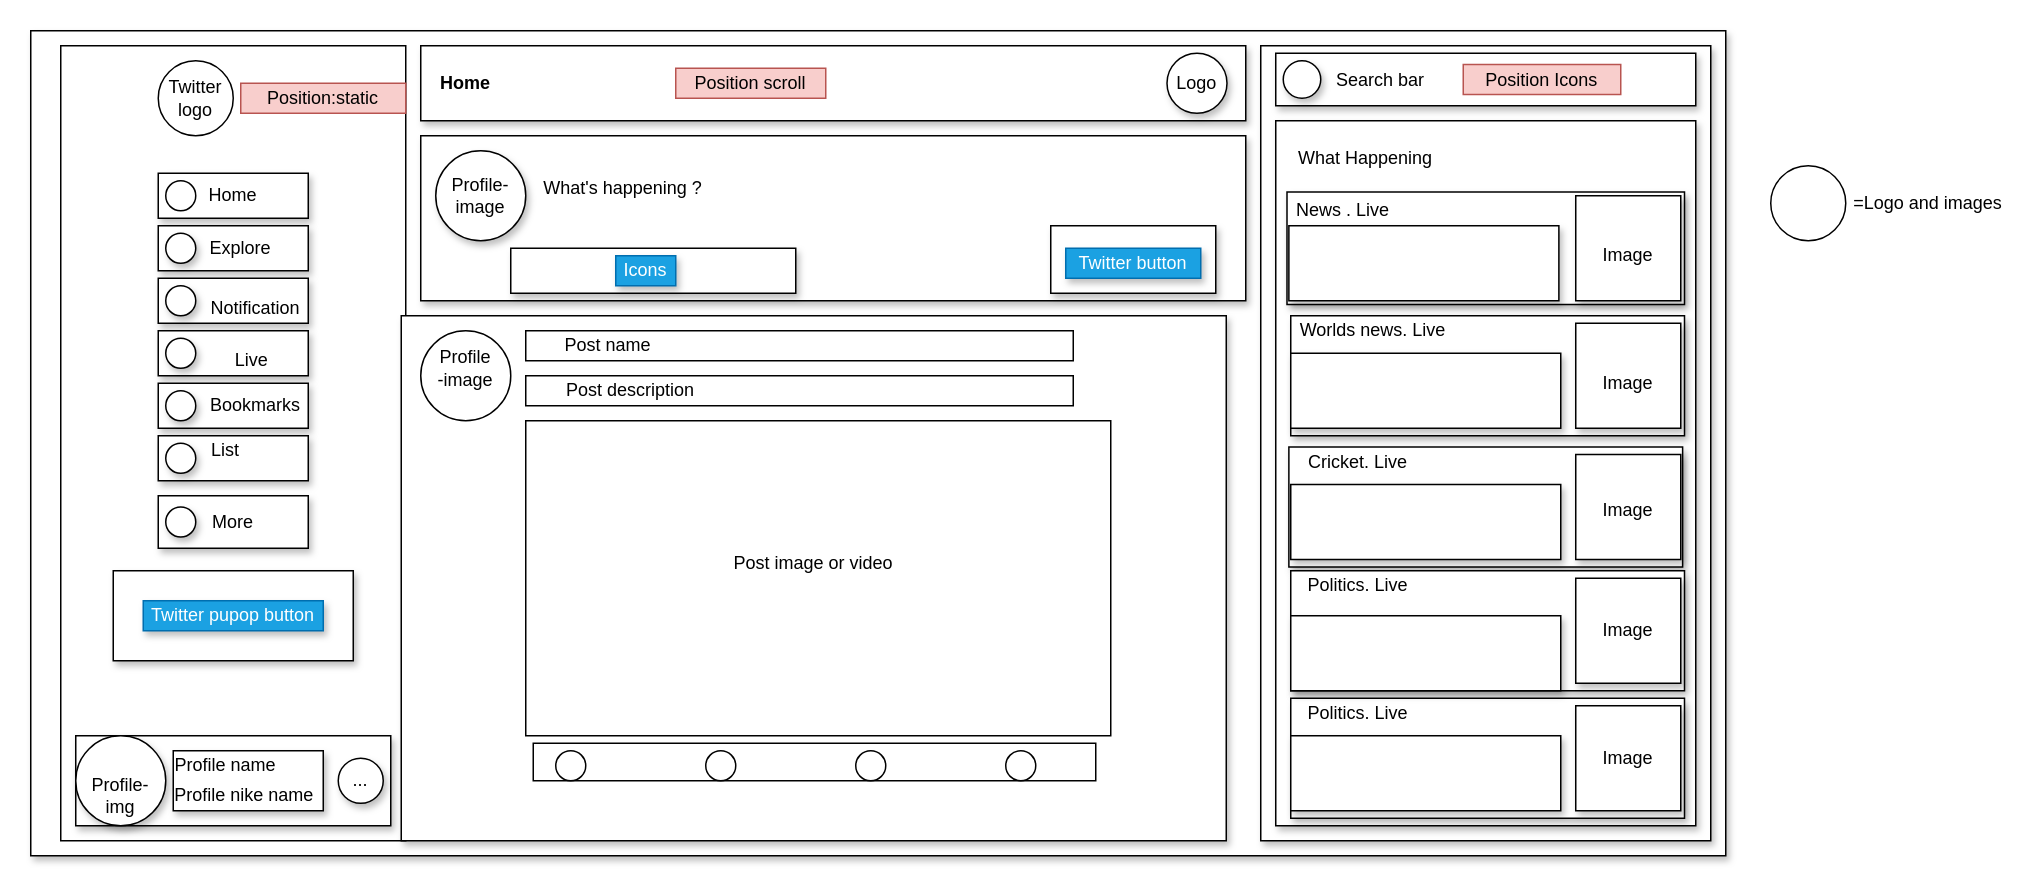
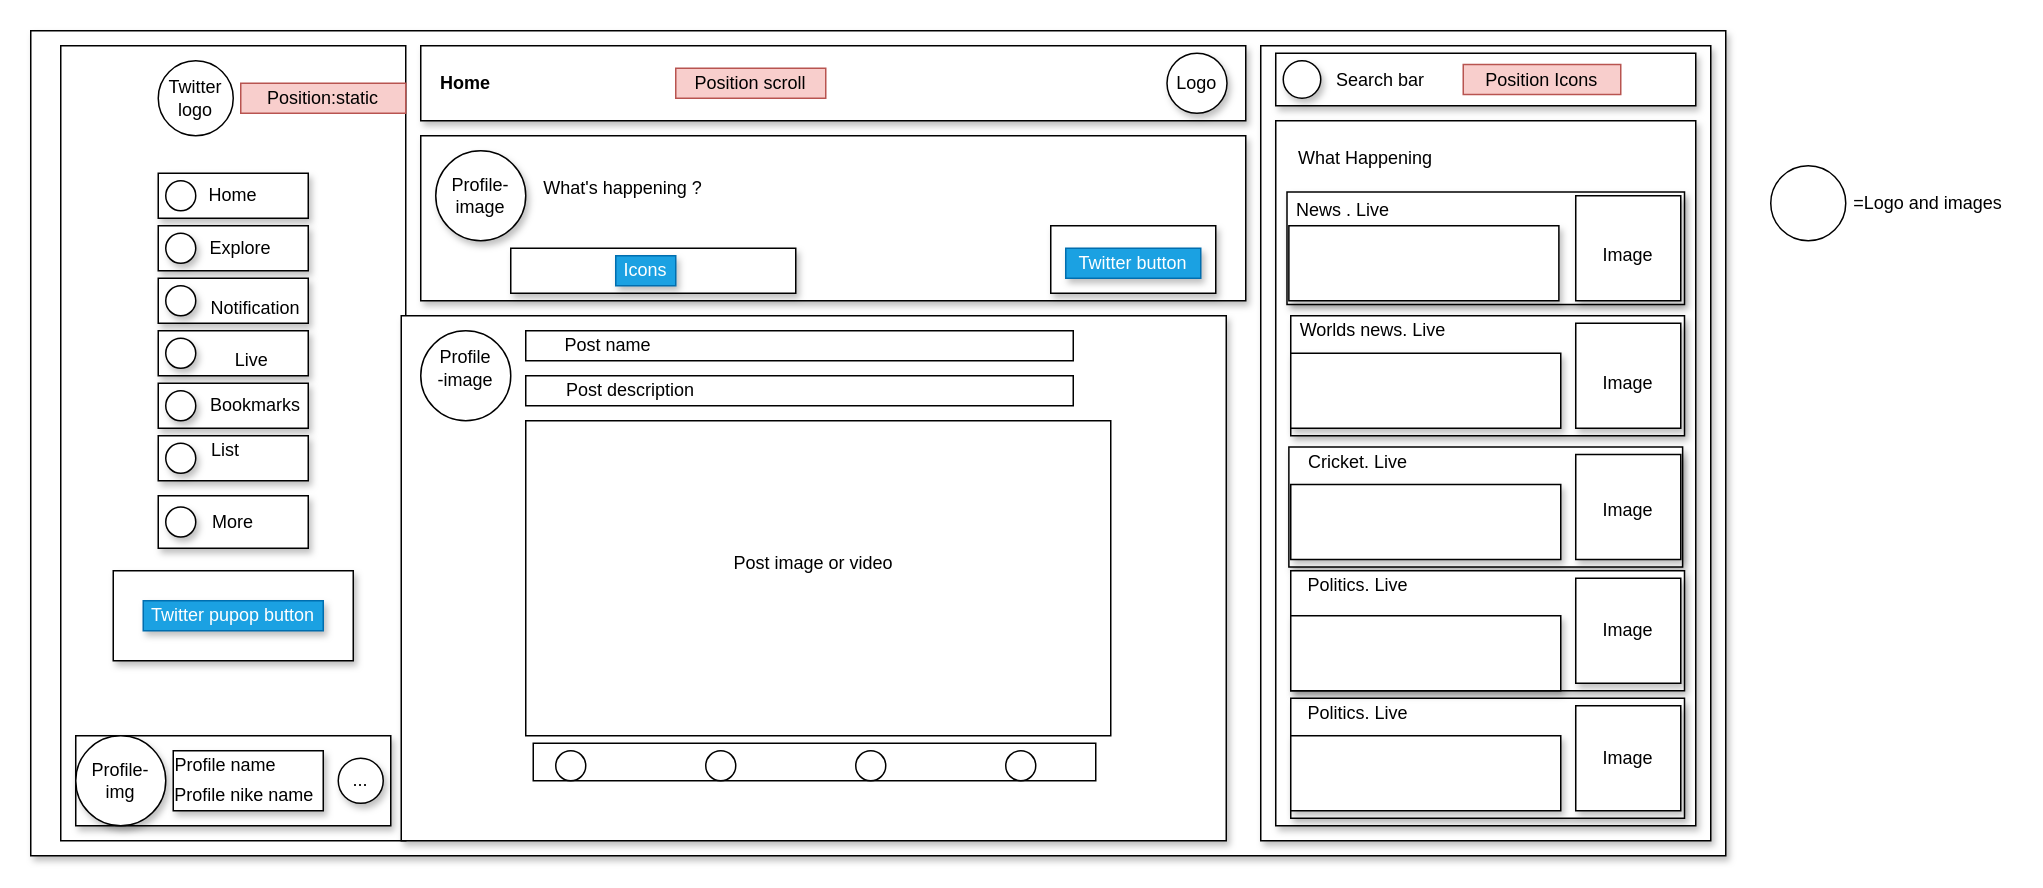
- <mxCell id="37" value="Profile-img" style="text;html=1;strokeColor=none;fillColor=none;align=center;verticalAlign=middle;whiteSpace=wrap;shadow=1;" parent="1" vertex="1"><mxGeometry x="60" y="520" width="40" height="20" as="geometry" /></mxCell>
+ <mxCell id="37" value="Profile-img" style="text;html=1;strokeColor=none;fillColor=none;align=center;verticalAlign=middle;whiteSpace=wrap;shadow=1;" parent="1" vertex="1"><mxGeometry x="60" y="510" width="40" height="20" as="geometry" /></mxCell>
